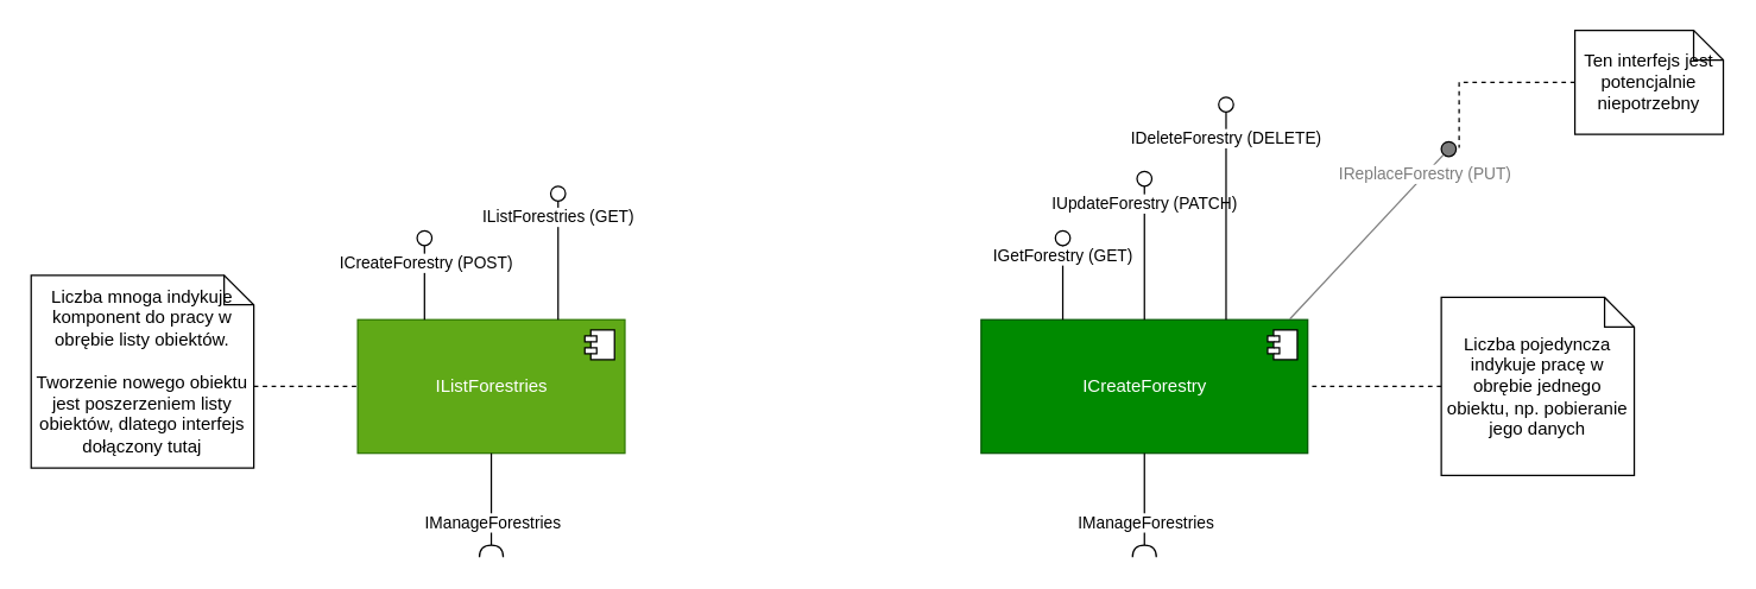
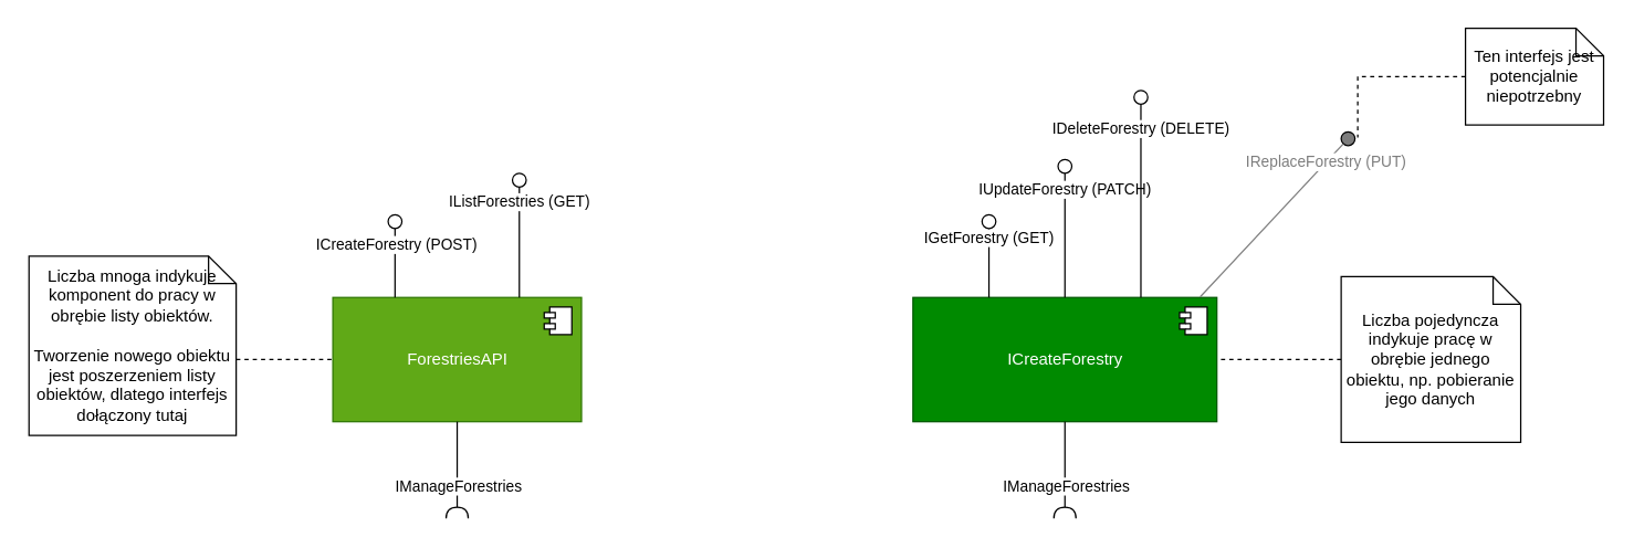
- <mxCell id="2" value="IListForestries" style="html=1;dropTarget=0;fillColor=#60a917;strokeColor=#2D7600;fontColor=#ffffff;" vertex="1" parent="1"><mxGeometry x="240" y="215" width="180" height="90" as="geometry" /></mxCell>
+ <mxCell id="2" value="ForestriesAPI" style="html=1;dropTarget=0;fillColor=#60a917;strokeColor=#2D7600;fontColor=#ffffff;" vertex="1" parent="1"><mxGeometry x="240" y="215" width="180" height="90" as="geometry" /></mxCell>
